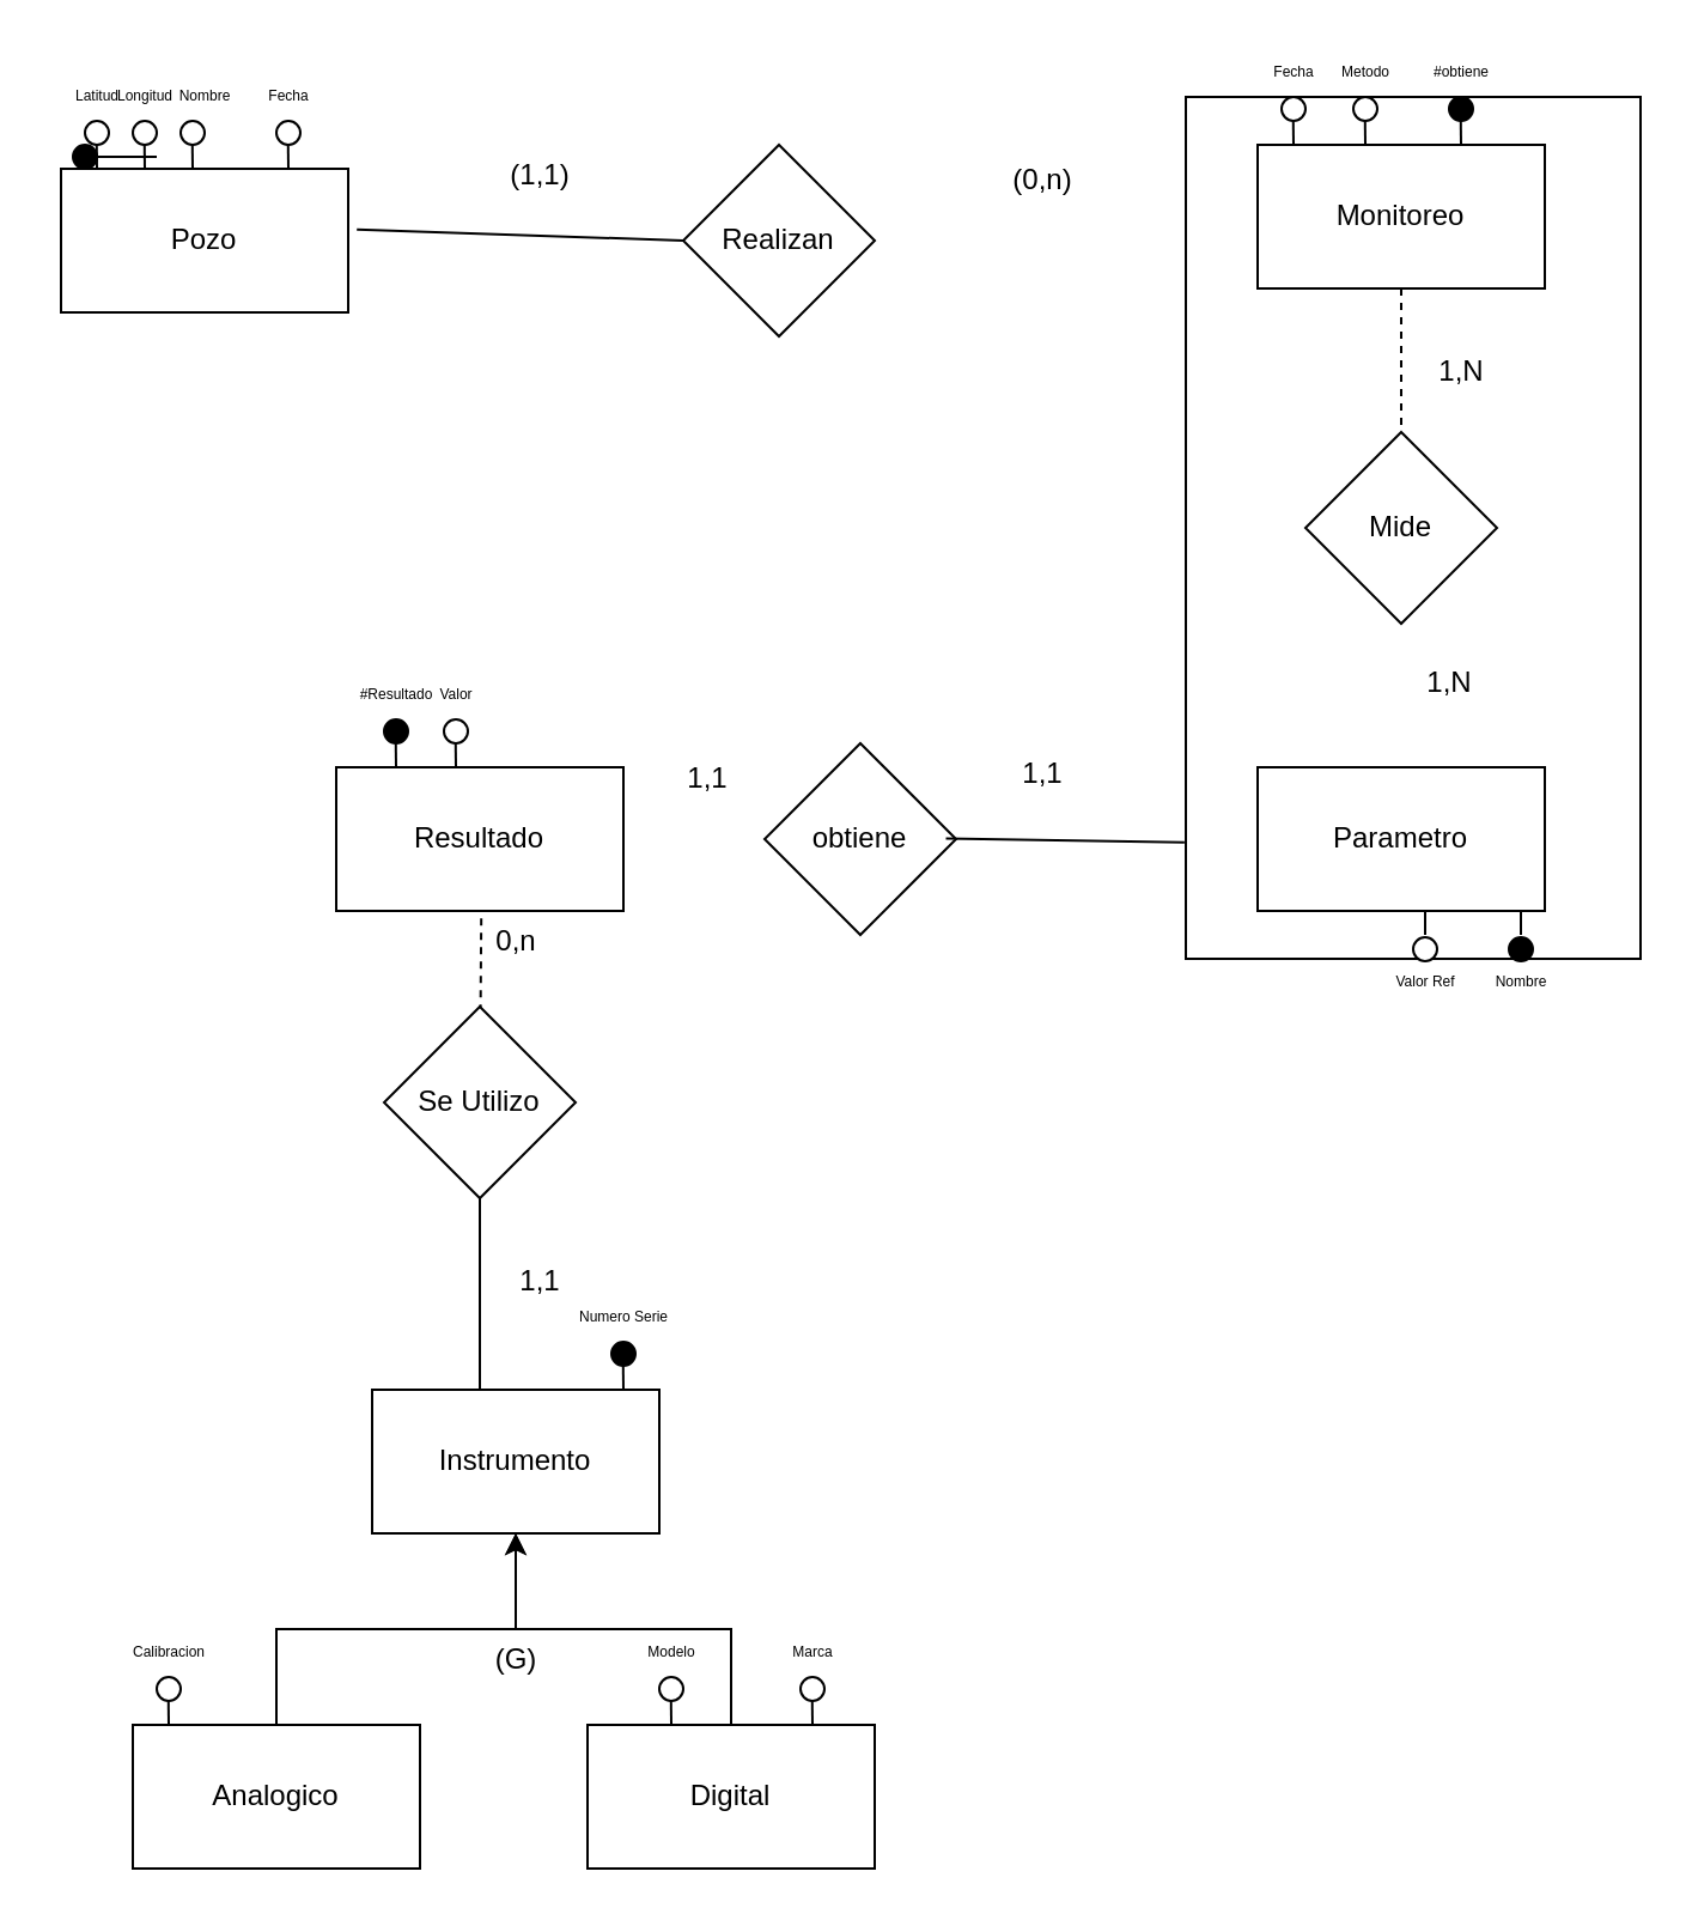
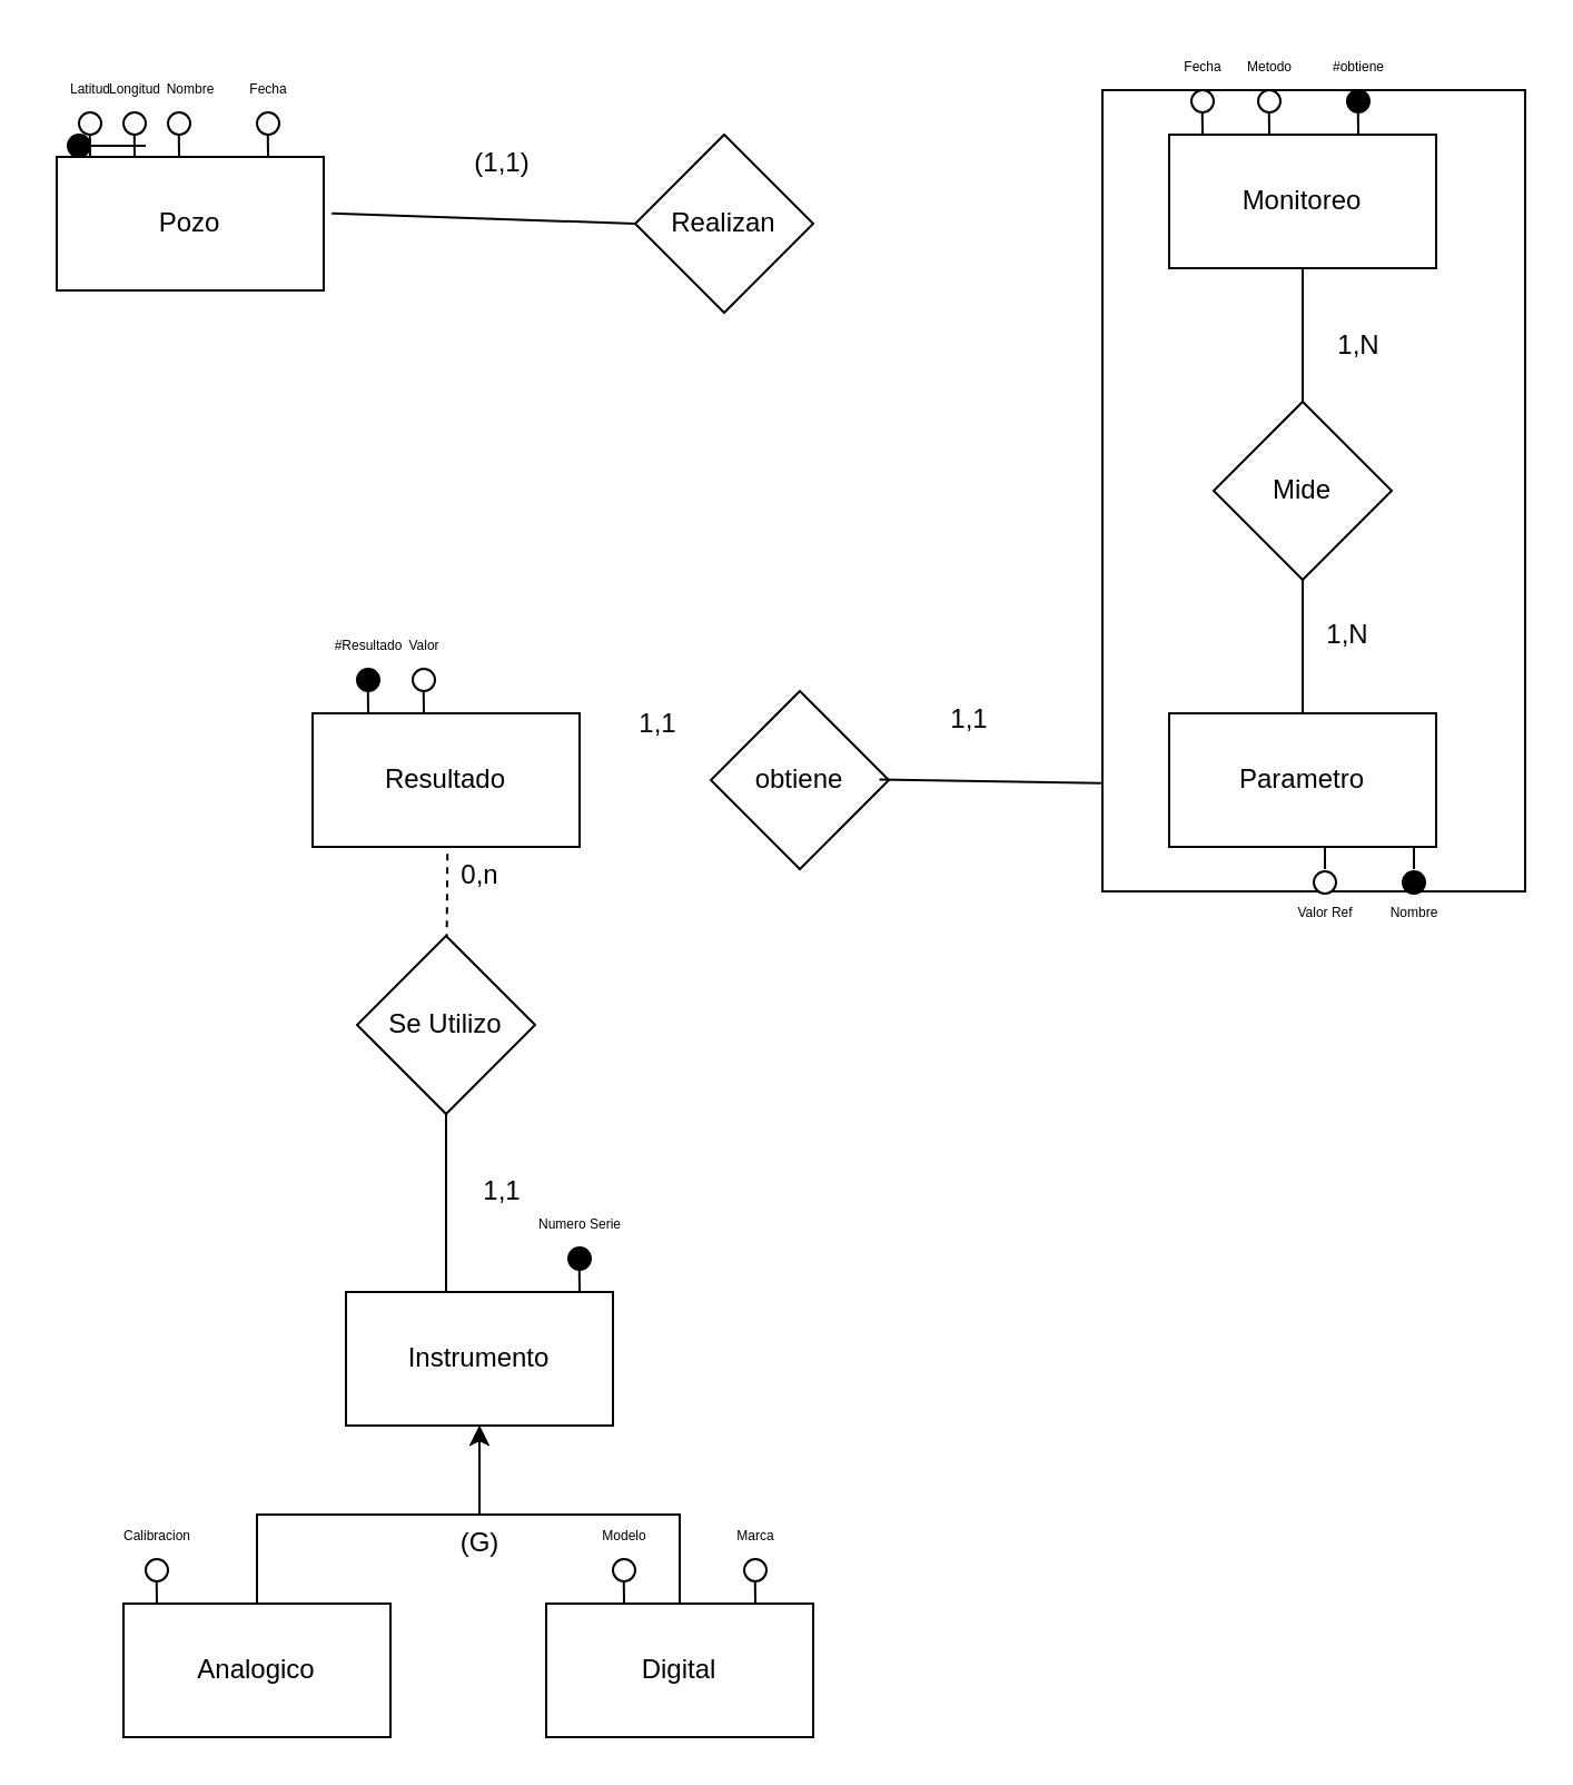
- <mxCell id="41" value="(0,n)" style="text;html=1;align=center;verticalAlign=middle;resizable=0;points=[];autosize=1;strokeColor=none;fillColor=none;" vertex="1" parent="1"><mxGeometry x="410" y="60" width="50" height="30" as="geometry" /></mxCell>
- <mxCell id="29" value="" style="endArrow=none;html=1;rounded=0;exitX=0.5;exitY=1;exitDx=0;exitDy=0;dashed=1;" parent="1" source="25" target="27" edge="1"><mxGeometry width="50" height="50" relative="1" as="geometry"><mxPoint x="515" y="290" as="sourcePoint" /><mxPoint x="565" y="240" as="targetPoint" /></mxGeometry></mxCell>
+ <mxCell id="29" value="" style="endArrow=none;html=1;rounded=0;exitX=0.5;exitY=1;exitDx=0;exitDy=0;" parent="1" source="25" target="27" edge="1"><mxGeometry width="50" height="50" relative="1" as="geometry"><mxPoint x="515" y="290" as="sourcePoint" /><mxPoint x="565" y="240" as="targetPoint" /></mxGeometry></mxCell>
+ <mxCell id="28" value="" style="endArrow=none;html=1;rounded=0;entryX=0.5;entryY=1;entryDx=0;entryDy=0;exitX=0.5;exitY=0;exitDx=0;exitDy=0;" parent="1" source="26" target="27" edge="1"><mxGeometry width="50" height="50" relative="1" as="geometry"><mxPoint x="515" y="290" as="sourcePoint" /><mxPoint x="565" y="240" as="targetPoint" /></mxGeometry></mxCell>
